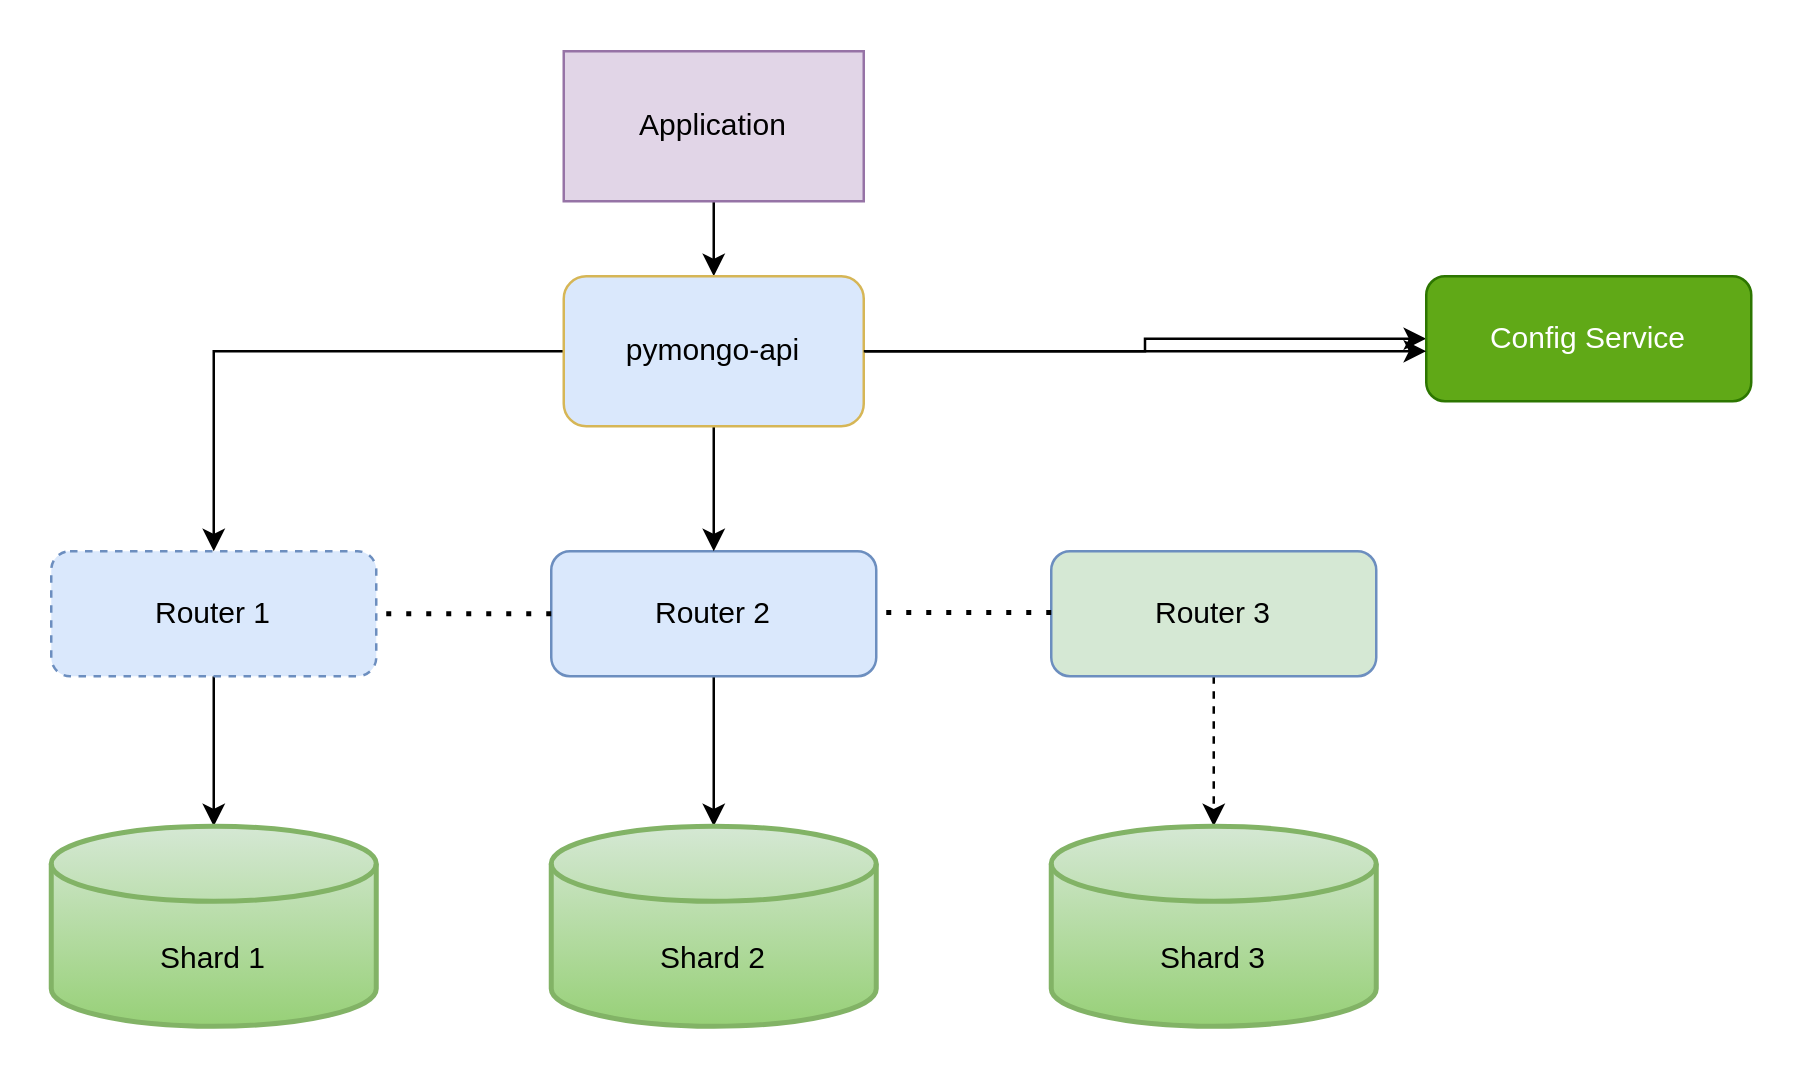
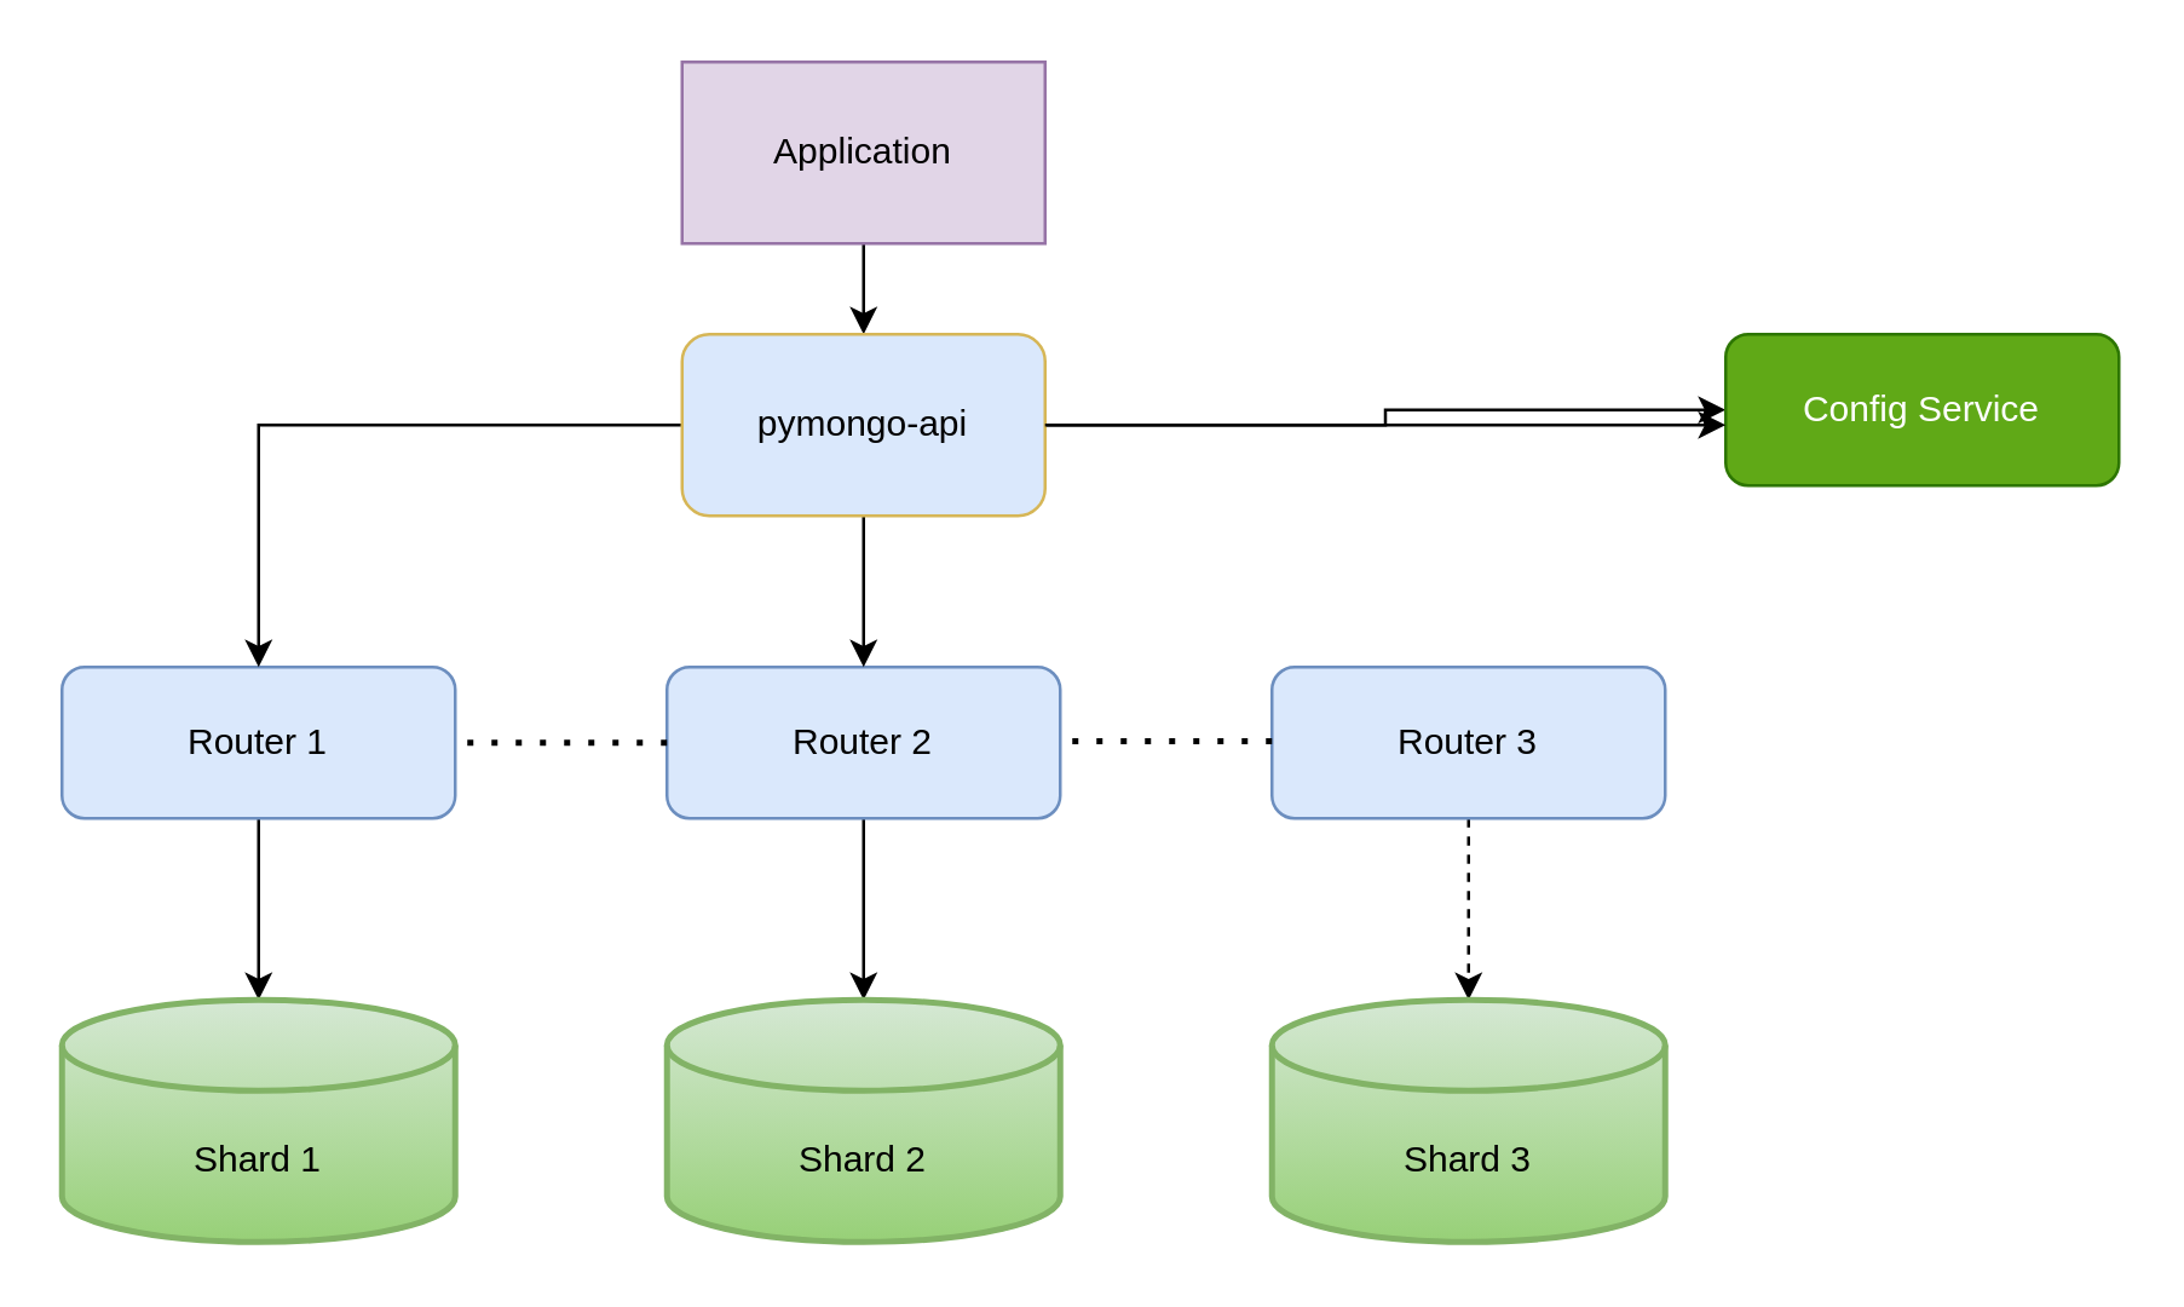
- <mxCell id="5" value="Router 1" style="rounded=1;whiteSpace=wrap;html=1;fillColor=#dae8fc;strokeColor=#6c8ebf;dashed=1;" vertex="1" parent="1"><mxGeometry x="20" y="220" width="130" height="50" as="geometry" /></mxCell>
+ <mxCell id="5" value="Router 1" style="rounded=1;whiteSpace=wrap;html=1;fillColor=#dae8fc;strokeColor=#6c8ebf;" vertex="1" parent="1"><mxGeometry x="20" y="220" width="130" height="50" as="geometry" /></mxCell>
- <mxCell id="9" value="Router 3" style="rounded=1;whiteSpace=wrap;html=1;fillColor=#d5e8d4;strokeColor=#6c8ebf;" vertex="1" parent="1"><mxGeometry x="420" y="220" width="130" height="50" as="geometry" /></mxCell>
+ <mxCell id="9" value="Router 3" style="rounded=1;whiteSpace=wrap;html=1;fillColor=#dae8fc;strokeColor=#6c8ebf;" vertex="1" parent="1"><mxGeometry x="420" y="220" width="130" height="50" as="geometry" /></mxCell>
